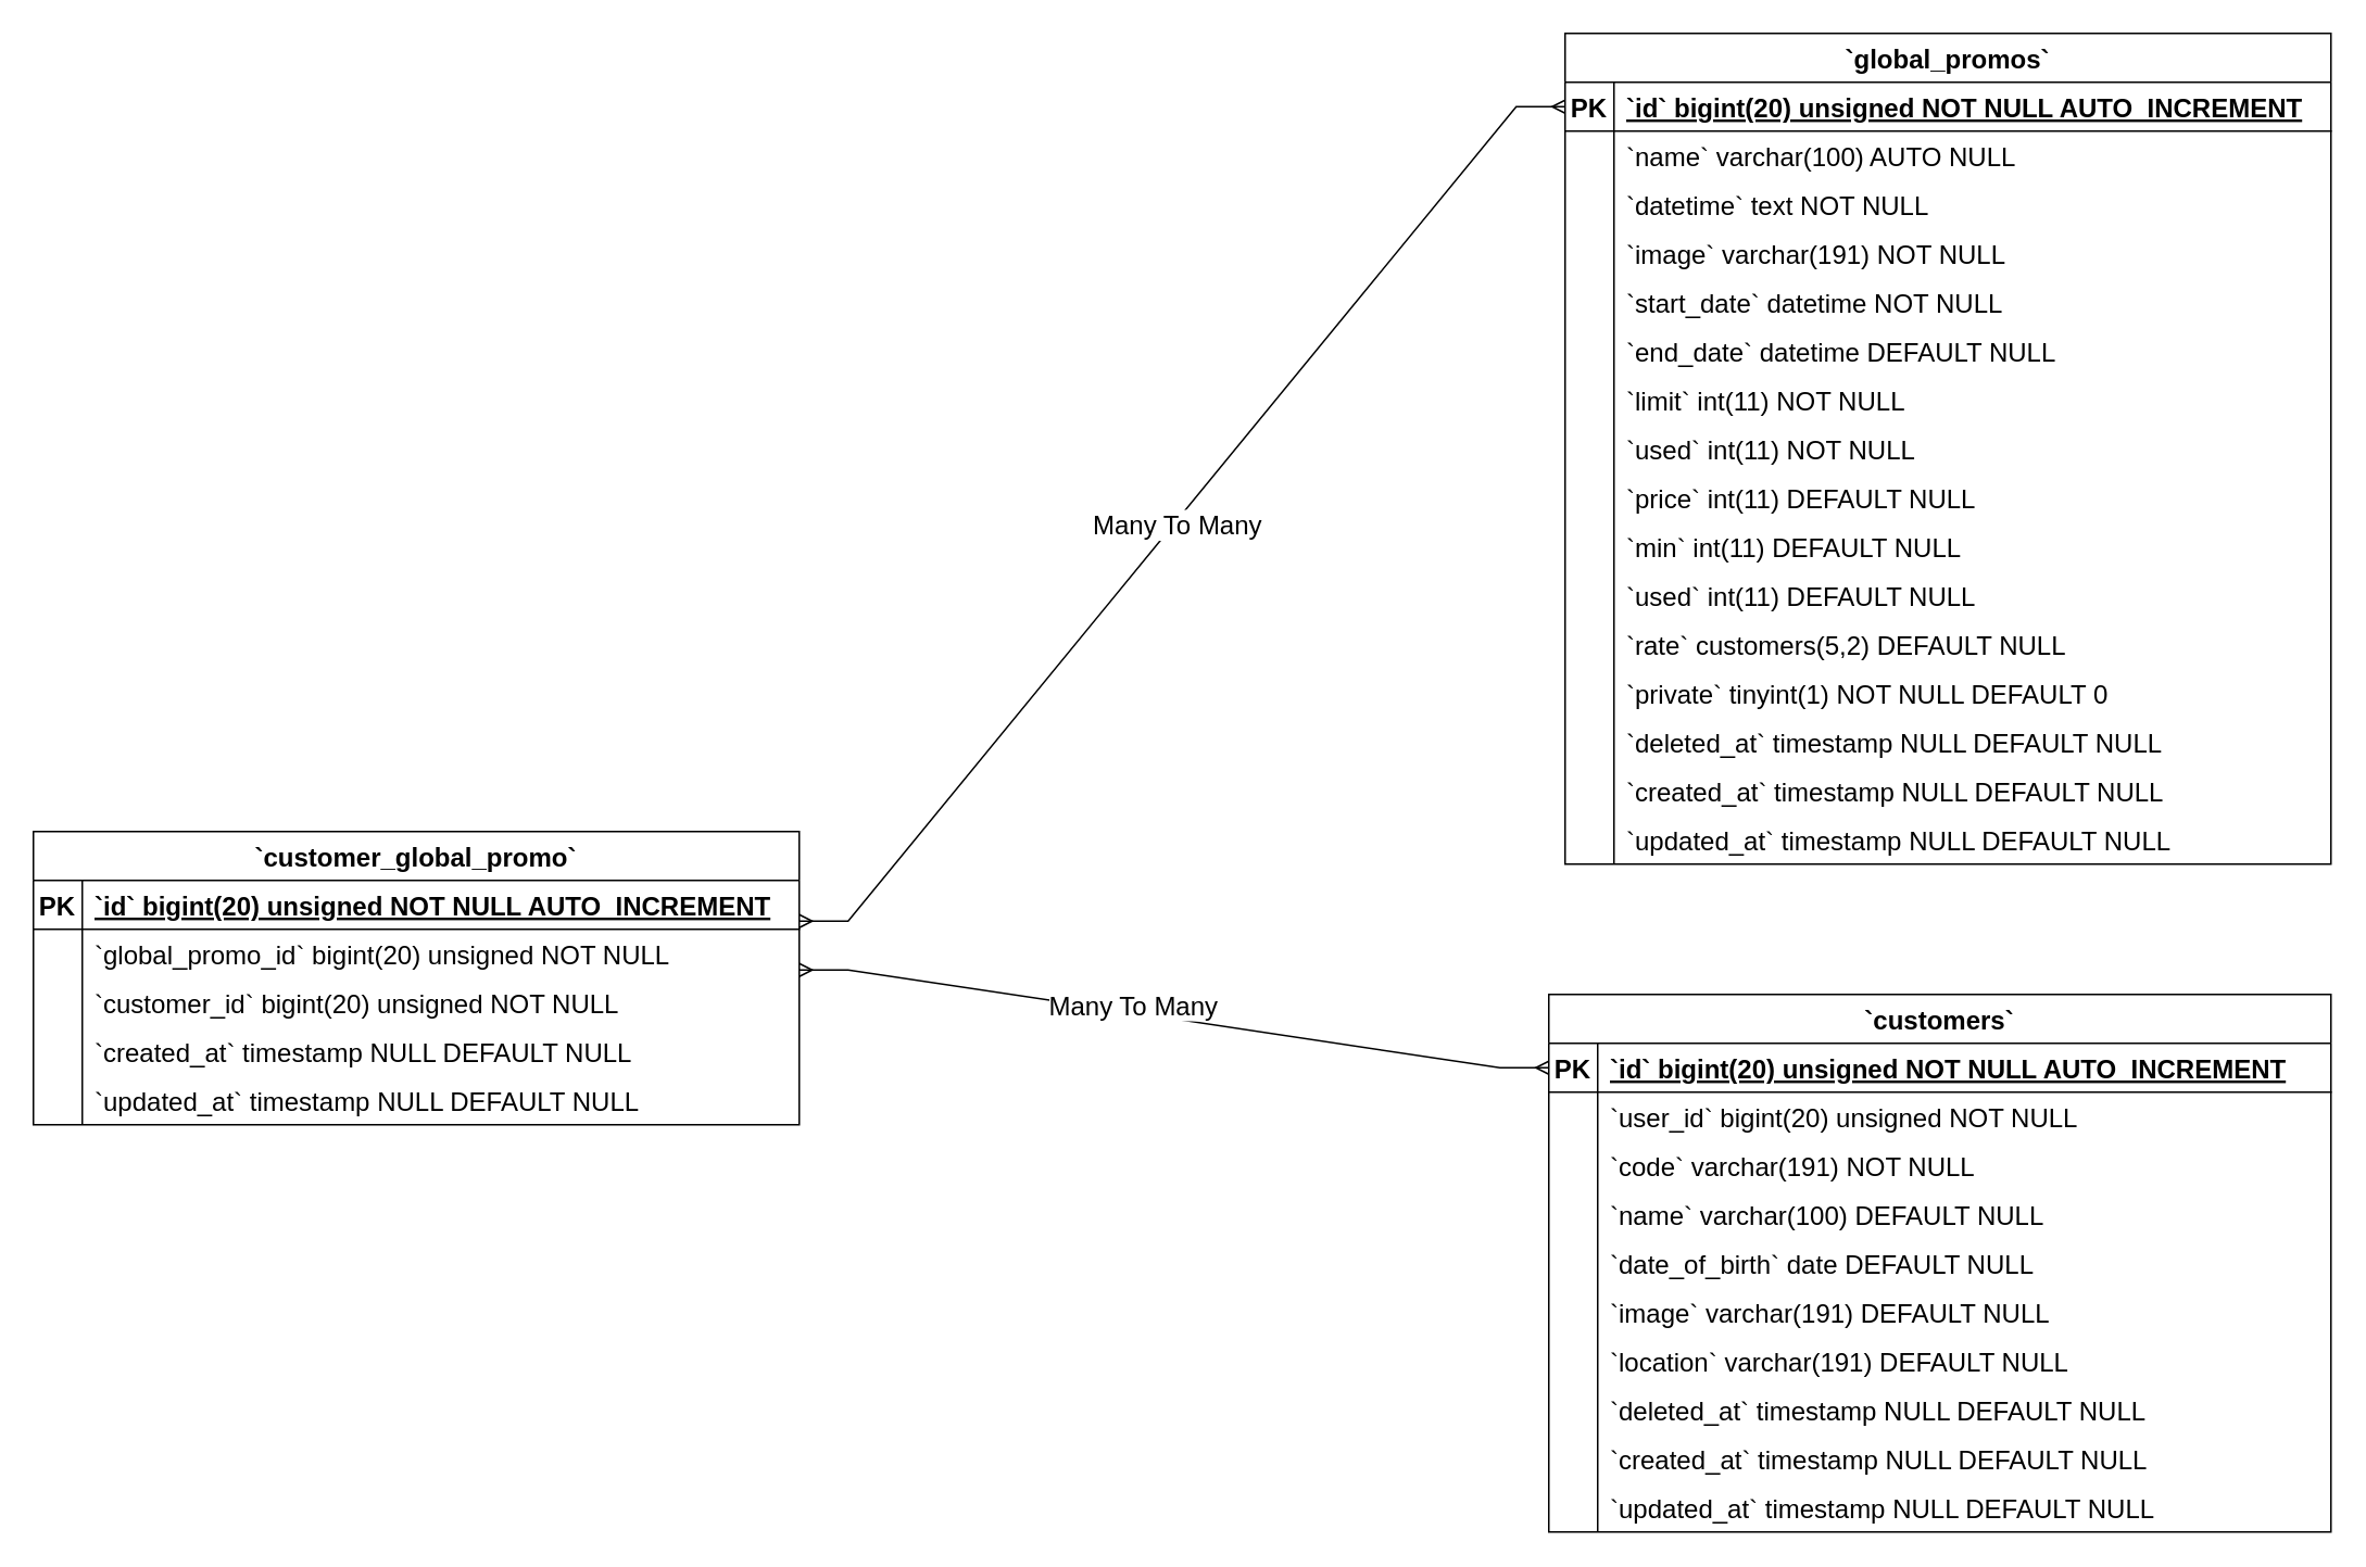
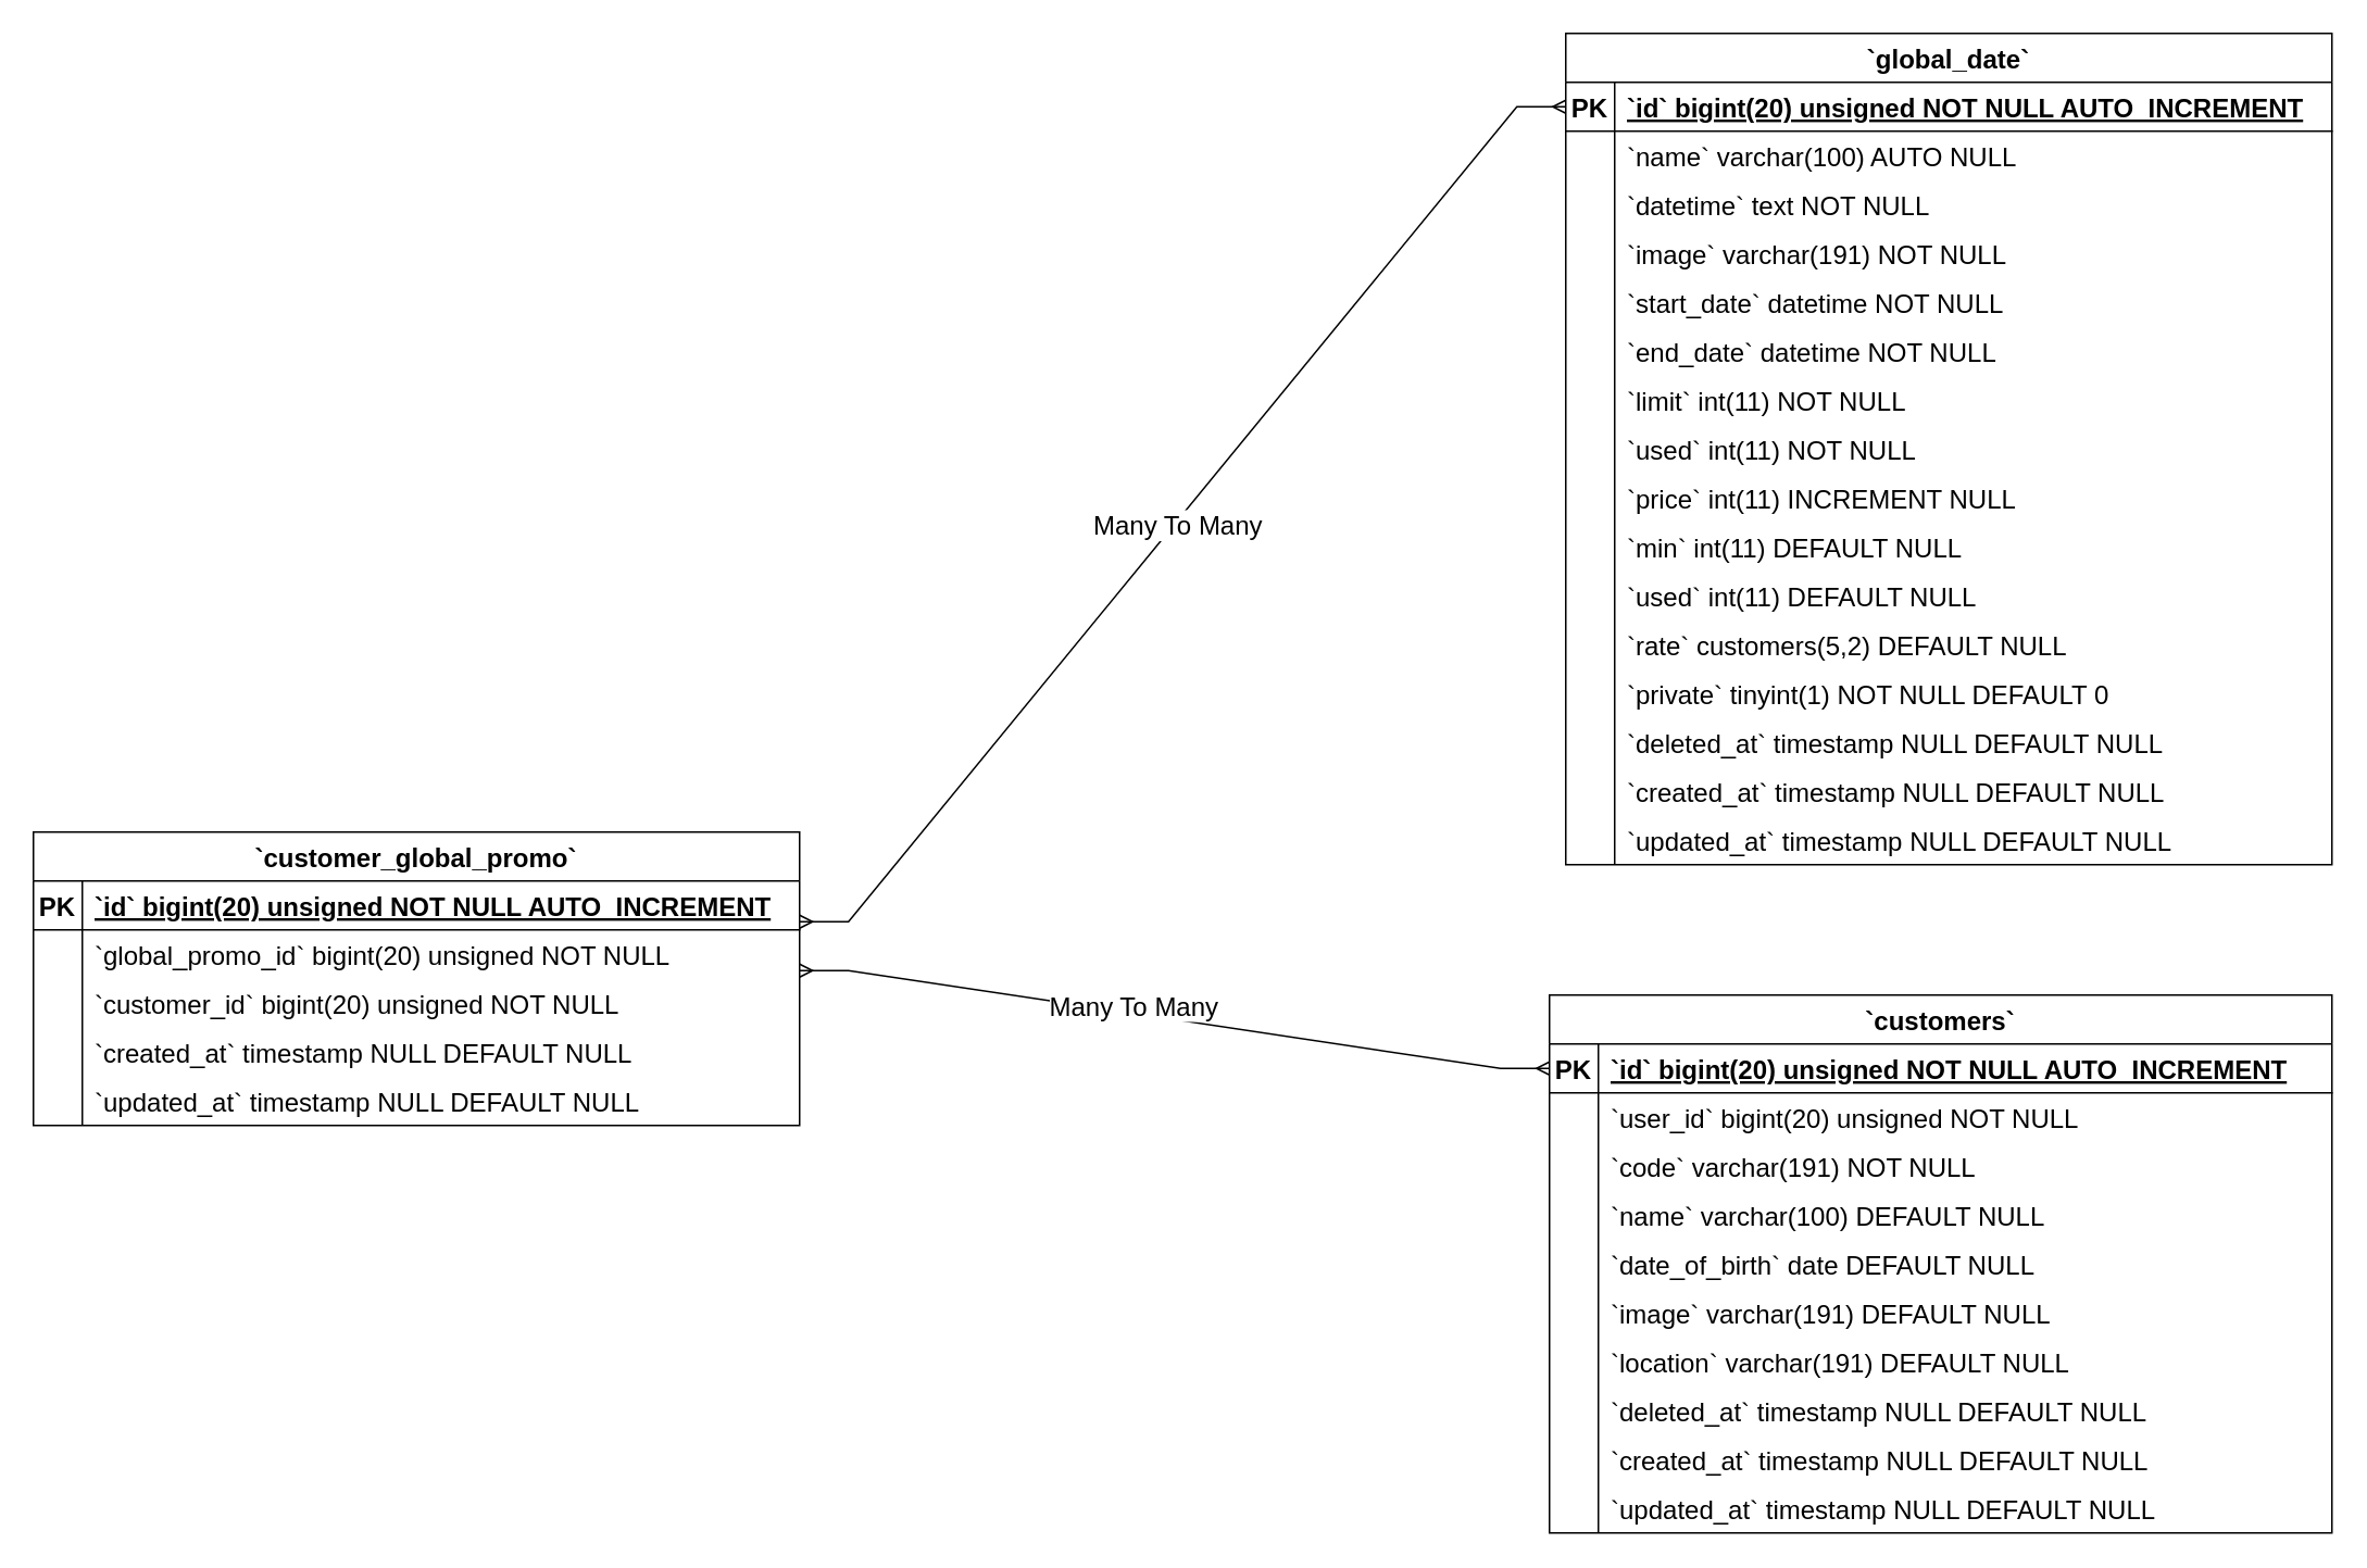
- <mxCell id="2" value="`global_promos`" style="shape=table;startSize=30;container=1;collapsible=1;childLayout=tableLayout;fixedRows=1;rowLines=0;fontStyle=1;align=center;resizeLast=1;fontSize=16;" parent="1" vertex="1"><mxGeometry x="960" y="20" width="470" height="510" as="geometry" /></mxCell>
+ <mxCell id="2" value="`global_date`" style="shape=table;startSize=30;container=1;collapsible=1;childLayout=tableLayout;fixedRows=1;rowLines=0;fontStyle=1;align=center;resizeLast=1;fontSize=16;" parent="1" vertex="1"><mxGeometry x="960" y="20" width="470" height="510" as="geometry" /></mxCell>
- <mxCell id="20" value="`end_date` datetime DEFAULT NULL" style="shape=partialRectangle;overflow=hidden;connectable=0;fillColor=none;align=left;strokeColor=inherit;top=0;left=0;bottom=0;right=0;spacingLeft=6;fontSize=16;" parent="18" vertex="1"><mxGeometry x="30" width="440" height="30" as="geometry"><mxRectangle width="440" height="30" as="alternateBounds" /></mxGeometry></mxCell>
+ <mxCell id="20" value="`end_date` datetime NOT NULL" style="shape=partialRectangle;overflow=hidden;connectable=0;fillColor=none;align=left;strokeColor=inherit;top=0;left=0;bottom=0;right=0;spacingLeft=6;fontSize=16;" parent="18" vertex="1"><mxGeometry x="30" width="440" height="30" as="geometry"><mxRectangle width="440" height="30" as="alternateBounds" /></mxGeometry></mxCell>
- <mxCell id="29" value="`price` int(11) DEFAULT NULL" style="shape=partialRectangle;overflow=hidden;connectable=0;fillColor=none;align=left;strokeColor=inherit;top=0;left=0;bottom=0;right=0;spacingLeft=6;fontSize=16;" parent="27" vertex="1"><mxGeometry x="30" width="440" height="30" as="geometry"><mxRectangle width="440" height="30" as="alternateBounds" /></mxGeometry></mxCell>
+ <mxCell id="29" value="`price` int(11) INCREMENT NULL" style="shape=partialRectangle;overflow=hidden;connectable=0;fillColor=none;align=left;strokeColor=inherit;top=0;left=0;bottom=0;right=0;spacingLeft=6;fontSize=16;" parent="27" vertex="1"><mxGeometry x="30" width="440" height="30" as="geometry"><mxRectangle width="440" height="30" as="alternateBounds" /></mxGeometry></mxCell>
